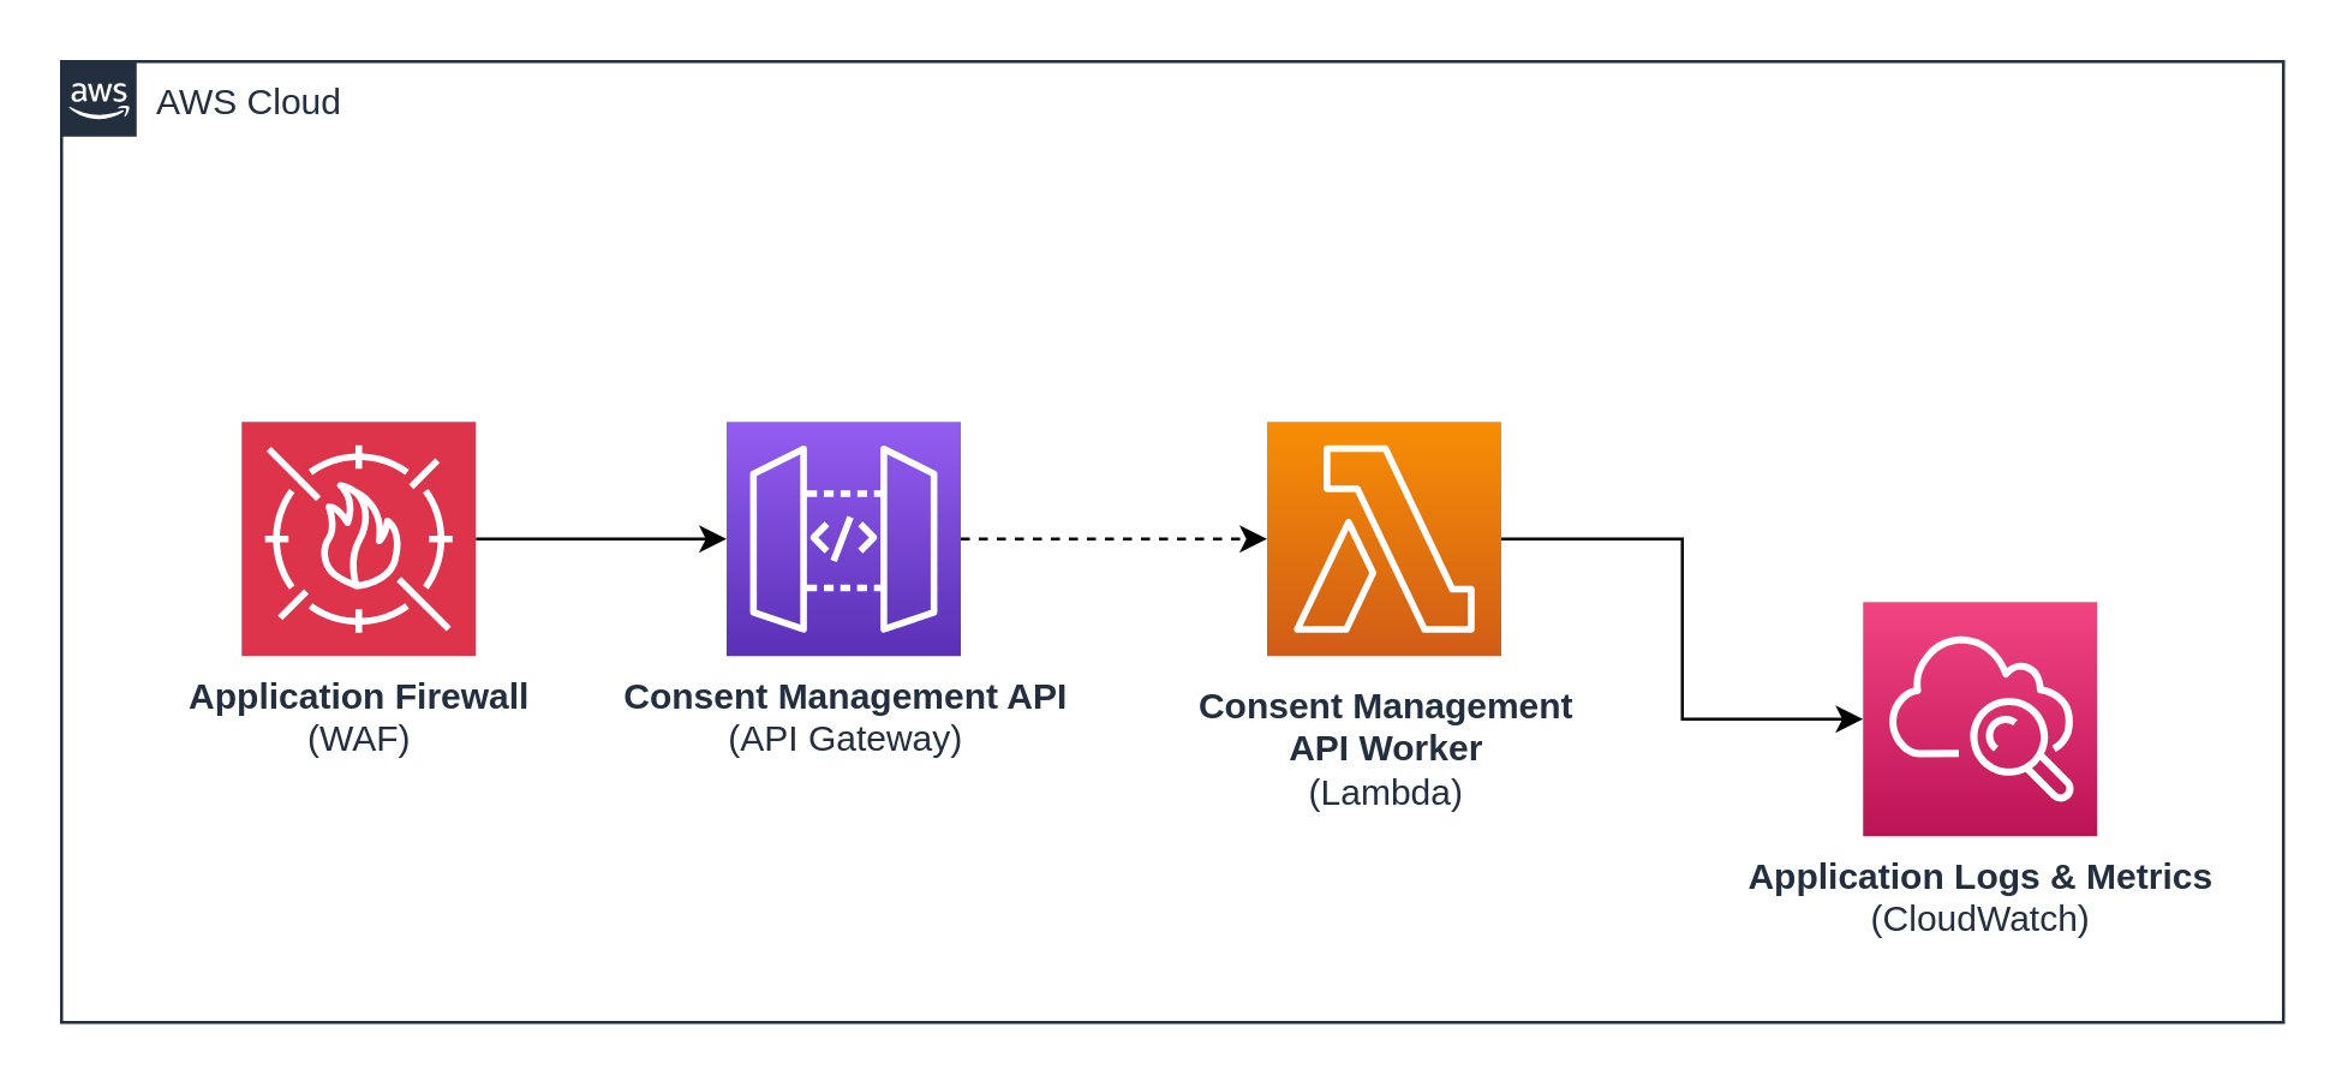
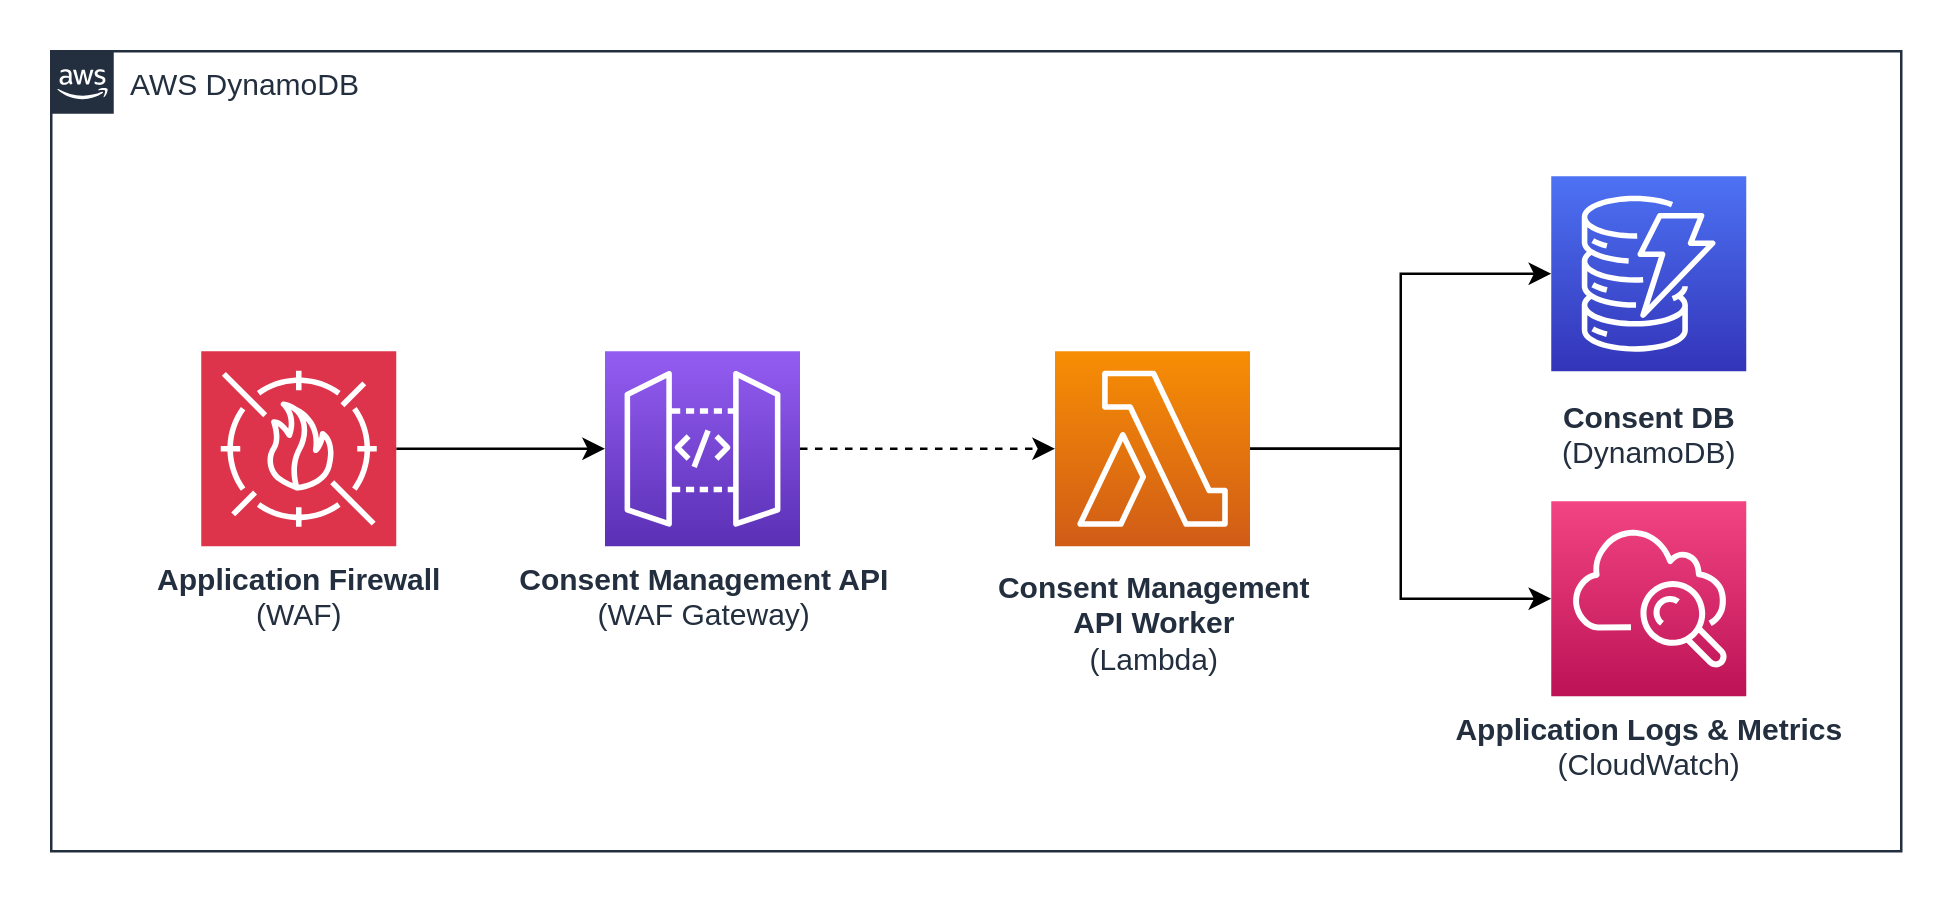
- <mxCell id="2" value="AWS Cloud" style="points=[[0,0],[0.25,0],[0.5,0],[0.75,0],[1,0],[1,0.25],[1,0.5],[1,0.75],[1,1],[0.75,1],[0.5,1],[0.25,1],[0,1],[0,0.75],[0,0.5],[0,0.25]];outlineConnect=0;gradientColor=none;html=1;whiteSpace=wrap;fontSize=12;fontStyle=0;container=1;pointerEvents=0;collapsible=0;recursiveResize=0;shape=mxgraph.aws4.group;grIcon=mxgraph.aws4.group_aws_cloud_alt;strokeColor=#232F3E;fillColor=none;verticalAlign=top;align=left;spacingLeft=30;fontColor=#232F3E;dashed=0;" vertex="1" parent="1"><mxGeometry x="20" y="20" width="740" height="320" as="geometry" /></mxCell>
+ <mxCell id="2" value="AWS DynamoDB" style="points=[[0,0],[0.25,0],[0.5,0],[0.75,0],[1,0],[1,0.25],[1,0.5],[1,0.75],[1,1],[0.75,1],[0.5,1],[0.25,1],[0,1],[0,0.75],[0,0.5],[0,0.25]];outlineConnect=0;gradientColor=none;html=1;whiteSpace=wrap;fontSize=12;fontStyle=0;container=1;pointerEvents=0;collapsible=0;recursiveResize=0;shape=mxgraph.aws4.group;grIcon=mxgraph.aws4.group_aws_cloud_alt;strokeColor=#232F3E;fillColor=none;verticalAlign=top;align=left;spacingLeft=30;fontColor=#232F3E;dashed=0;" vertex="1" parent="1"><mxGeometry x="20" y="20" width="740" height="320" as="geometry" /></mxCell>
+ <mxCell id="10" value="&lt;div&gt;&lt;b&gt;Consent DB&lt;/b&gt;&lt;br&gt;&lt;/div&gt;&lt;div&gt;(DynamoDB)&lt;/div&gt;" style="outlineConnect=0;fontColor=#232F3E;gradientColor=#4D72F3;gradientDirection=north;fillColor=#3334B9;strokeColor=#ffffff;dashed=0;verticalLabelPosition=bottom;verticalAlign=top;align=center;html=1;fontSize=12;fontStyle=0;aspect=fixed;shape=mxgraph.aws4.resourceIcon;resIcon=mxgraph.aws4.dynamodb;labelBackgroundColor=#ffffff;spacingTop=5;" parent="2" vertex="1"><mxGeometry x="600.0" y="50" width="78" height="78" as="geometry" /></mxCell>
+ <mxCell id="7" style="edgeStyle=orthogonalEdgeStyle;rounded=0;orthogonalLoop=1;jettySize=auto;html=1;" edge="1" parent="2" source="9" target="10"><mxGeometry relative="1" as="geometry" /></mxCell>
- <mxCell id="6" value="&lt;div&gt;&lt;b&gt;Consent Management API&lt;/b&gt;&lt;br&gt;&lt;/div&gt;&lt;div&gt;(API Gateway)&lt;/div&gt;" style="outlineConnect=0;fontColor=#232F3E;gradientColor=#945DF2;gradientDirection=north;fillColor=#5A30B5;strokeColor=#ffffff;dashed=0;verticalLabelPosition=bottom;verticalAlign=top;align=center;html=1;fontSize=12;fontStyle=0;aspect=fixed;shape=mxgraph.aws4.resourceIcon;resIcon=mxgraph.aws4.api_gateway;labelBackgroundColor=#ffffff;" parent="2" vertex="1"><mxGeometry x="221.5" y="120" width="78" height="78" as="geometry" /></mxCell>
+ <mxCell id="6" value="&lt;div&gt;&lt;b&gt;Consent Management API&lt;/b&gt;&lt;br&gt;&lt;/div&gt;&lt;div&gt;(WAF Gateway)&lt;/div&gt;" style="outlineConnect=0;fontColor=#232F3E;gradientColor=#945DF2;gradientDirection=north;fillColor=#5A30B5;strokeColor=#ffffff;dashed=0;verticalLabelPosition=bottom;verticalAlign=top;align=center;html=1;fontSize=12;fontStyle=0;aspect=fixed;shape=mxgraph.aws4.resourceIcon;resIcon=mxgraph.aws4.api_gateway;labelBackgroundColor=#ffffff;" parent="2" vertex="1"><mxGeometry x="221.5" y="120" width="78" height="78" as="geometry" /></mxCell>
